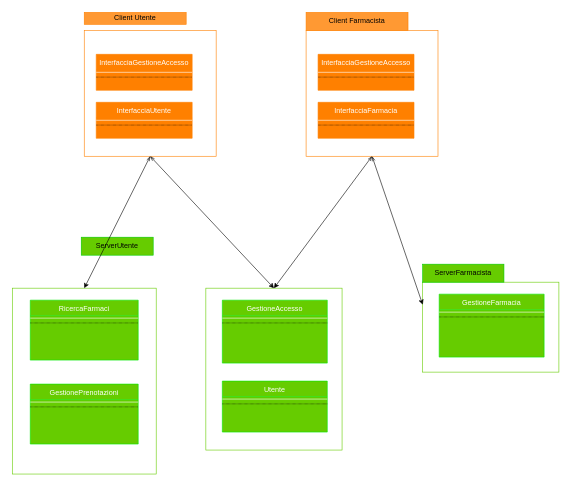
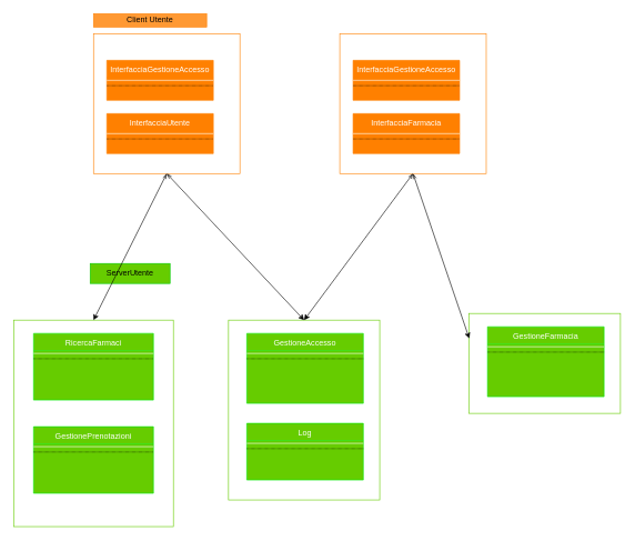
- <mxCell id="20" value="Client Farmacista" style="rounded=0;whiteSpace=wrap;html=1;gradientColor=none;strokeColor=#FF8000;fillColor=#FF9933;" vertex="1" parent="1"><mxGeometry x="510" y="20" width="170" height="30" as="geometry" /></mxCell>
- <mxCell id="28" value="ServerFarmacista" style="rounded=0;whiteSpace=wrap;html=1;strokeColor=#00CC00;gradientColor=none;fillColor=#66CC00;" vertex="1" parent="1"><mxGeometry x="704.49" y="440" width="135.51" height="30" as="geometry" /></mxCell>
- <mxCell id="39" value="Utente" style="swimlane;fontStyle=0;align=center;verticalAlign=top;childLayout=stackLayout;horizontal=1;startSize=26;horizontalStack=0;resizeParent=1;resizeLast=0;collapsible=1;marginBottom=0;rounded=0;shadow=0;strokeWidth=1;fontColor=#ffffff;swimlaneFillColor=#66CC00;strokeColor=#00E800;fillColor=#66CC00;" vertex="1" parent="1"><mxGeometry x="370.33" y="635" width="175" height="85" as="geometry"><mxRectangle x="230" y="140" width="160" height="26" as="alternateBounds" /></mxGeometry></mxCell>
+ <mxCell id="39" value="Log" style="swimlane;fontStyle=0;align=center;verticalAlign=top;childLayout=stackLayout;horizontal=1;startSize=26;horizontalStack=0;resizeParent=1;resizeLast=0;collapsible=1;marginBottom=0;rounded=0;shadow=0;strokeWidth=1;fontColor=#ffffff;swimlaneFillColor=#66CC00;strokeColor=#00E800;fillColor=#66CC00;" vertex="1" parent="1"><mxGeometry x="370.33" y="635" width="175" height="85" as="geometry"><mxRectangle x="230" y="140" width="160" height="26" as="alternateBounds" /></mxGeometry></mxCell>
